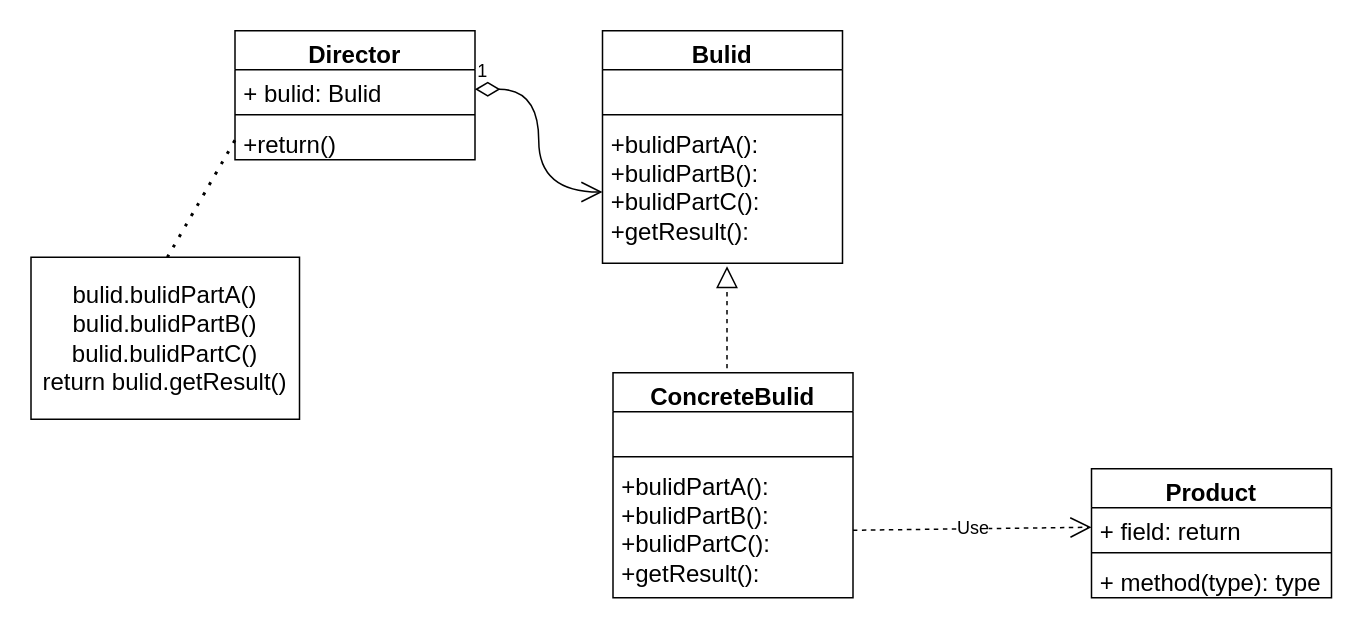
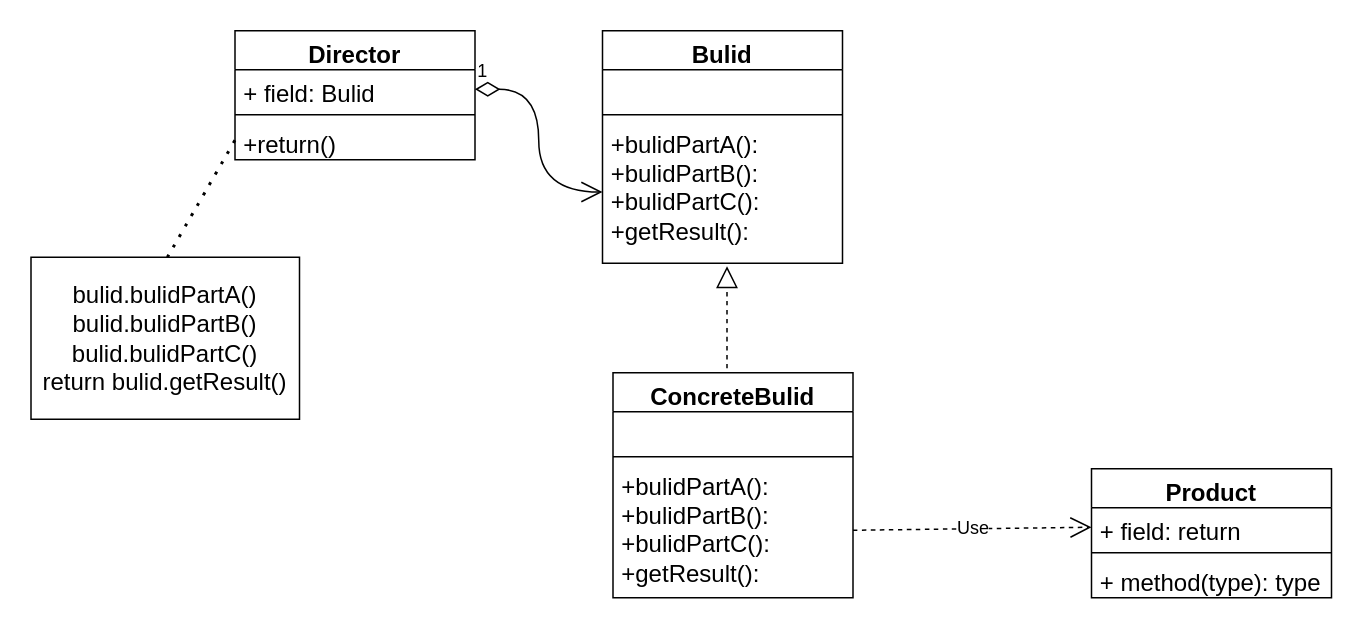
- <mxCell id="3" value="+ bulid: Bulid" style="text;strokeColor=none;fillColor=none;align=left;verticalAlign=top;spacingLeft=4;spacingRight=4;overflow=hidden;rotatable=0;points=[[0,0.5],[1,0.5]];portConstraint=eastwest;whiteSpace=wrap;html=1;fontSize=16;" vertex="1" parent="2"><mxGeometry y="26" width="160" height="26" as="geometry" /></mxCell>
+ <mxCell id="3" value="+ field: Bulid" style="text;strokeColor=none;fillColor=none;align=left;verticalAlign=top;spacingLeft=4;spacingRight=4;overflow=hidden;rotatable=0;points=[[0,0.5],[1,0.5]];portConstraint=eastwest;whiteSpace=wrap;html=1;fontSize=16;" vertex="1" parent="2"><mxGeometry y="26" width="160" height="26" as="geometry" /></mxCell>
